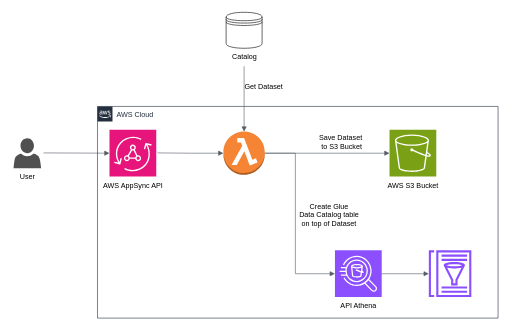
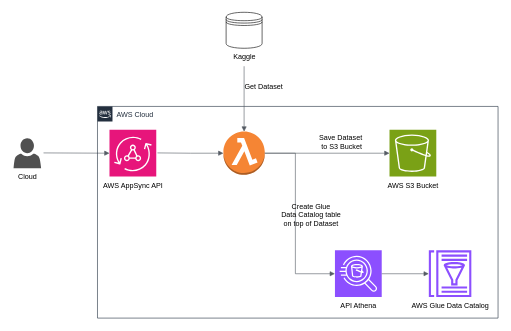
- <mxCell id="10" value="&lt;font style=&quot;font-size: 12px;&quot; face=&quot;Helvetica&quot;&gt;Catalog&lt;/font&gt;" style="text;html=1;align=center;verticalAlign=middle;resizable=0;points=[];autosize=1;strokeColor=none;fillColor=none;fontFamily=ArialMT;fontStyle=0;fontSize=12;fontSource=https%3A%2F%2Fgithub.com%2Fnord-lancer%2Fkaggle-dataset-to-aws-glue-table%2Fblob%2Fmain%2Fdiagrams%2Ffonts%2FArial%2FArialMT.woff;" parent="8" vertex="1"><mxGeometry y="60" width="60" height="30" as="geometry" /></mxCell>
+ <mxCell id="10" value="&lt;font style=&quot;font-size: 12px;&quot; face=&quot;Helvetica&quot;&gt;Kaggle&lt;/font&gt;" style="text;html=1;align=center;verticalAlign=middle;resizable=0;points=[];autosize=1;strokeColor=none;fillColor=none;fontFamily=ArialMT;fontStyle=0;fontSize=12;fontSource=https%3A%2F%2Fgithub.com%2Fnord-lancer%2Fkaggle-dataset-to-aws-glue-table%2Fblob%2Fmain%2Fdiagrams%2Ffonts%2FArial%2FArialMT.woff;" parent="8" vertex="1"><mxGeometry y="60" width="60" height="30" as="geometry" /></mxCell>
- <mxCell id="16" value="User" style="text;html=1;align=center;verticalAlign=middle;resizable=0;points=[];autosize=1;strokeColor=none;fillColor=none;" parent="14" vertex="1"><mxGeometry y="50" width="50" height="30" as="geometry" /></mxCell>
+ <mxCell id="16" value="Cloud" style="text;html=1;align=center;verticalAlign=middle;resizable=0;points=[];autosize=1;strokeColor=none;fillColor=none;" parent="14" vertex="1"><mxGeometry y="50" width="50" height="30" as="geometry" /></mxCell>
- <mxCell id="25" value="Create Glue&lt;div&gt;Data Catalog table&lt;/div&gt;&lt;div&gt;on top of Dataset&lt;/div&gt;" style="text;html=1;align=center;verticalAlign=middle;resizable=0;points=[];autosize=1;strokeColor=none;fillColor=none;" parent="17" vertex="1"><mxGeometry x="327" y="153" width="117" height="55" as="geometry" /></mxCell>
+ <mxCell id="25" value="Create Glue&lt;div&gt;Data Catalog table&lt;/div&gt;&lt;div&gt;on top of Dataset&lt;/div&gt;" style="text;html=1;align=center;verticalAlign=middle;resizable=0;points=[];autosize=1;strokeColor=none;fillColor=none;" parent="17" vertex="1"><mxGeometry x="297" y="153" width="117" height="55" as="geometry" /></mxCell>
+ <mxCell id="28" value="&lt;font style=&quot;font-size: 12px;&quot; face=&quot;Helvetica&quot;&gt;AWS Glue Data Catalog&lt;/font&gt;" style="text;html=1;align=center;verticalAlign=middle;resizable=0;points=[];autosize=1;strokeColor=none;fillColor=none;fontFamily=ArialMT;fontStyle=0;fontSize=12;fontSource=https%3A%2F%2Fgithub.com%2Fnord-lancer%2Fkaggle-dataset-to-aws-glue-table%2Fblob%2Fmain%2Fdiagrams%2Ffonts%2FArial%2FArialMT.woff;" parent="26" vertex="1"><mxGeometry y="78" width="150" height="30" as="geometry" /></mxCell>
